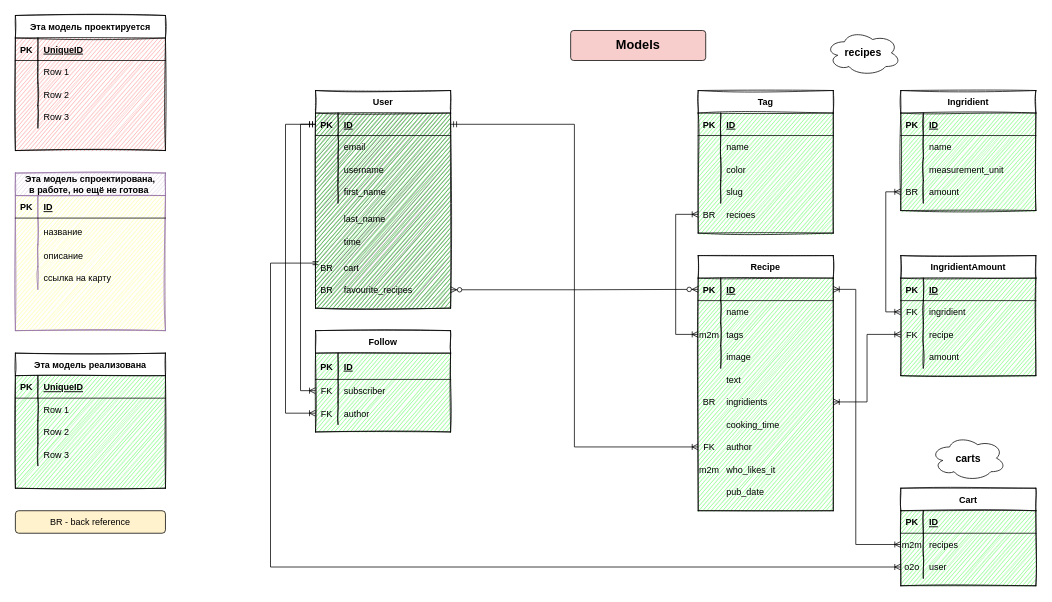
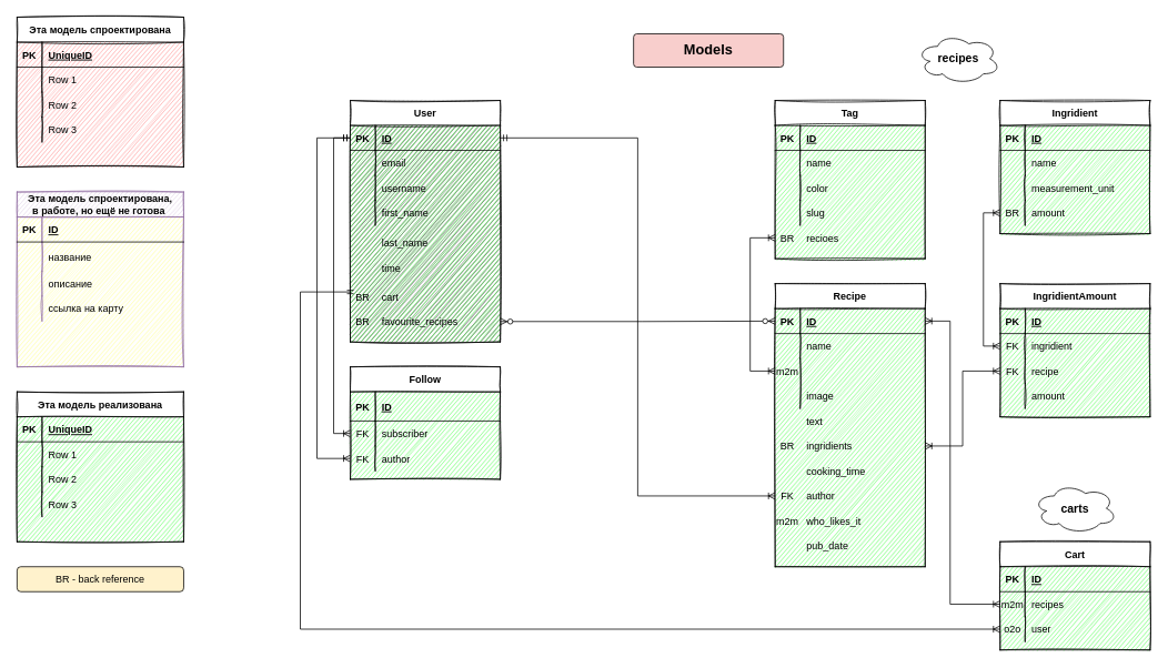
- <mxCell id="104" value="Эта модель проектируется" style="shape=table;startSize=30;container=1;collapsible=1;childLayout=tableLayout;fixedRows=1;rowLines=0;fontStyle=1;align=center;resizeLast=1;rounded=0;swimlaneFillColor=#FF9999;sketch=1;" parent="1" vertex="1"><mxGeometry x="20" y="20" width="200" height="180" as="geometry" /></mxCell>
+ <mxCell id="104" value="Эта модель спроектирована" style="shape=table;startSize=30;container=1;collapsible=1;childLayout=tableLayout;fixedRows=1;rowLines=0;fontStyle=1;align=center;resizeLast=1;rounded=0;swimlaneFillColor=#FF9999;sketch=1;" parent="1" vertex="1"><mxGeometry x="20" y="20" width="200" height="180" as="geometry" /></mxCell>
- <mxCell id="83" value="tags" style="shape=partialRectangle;connectable=0;fillColor=none;top=0;left=0;bottom=0;right=0;align=left;spacingLeft=6;overflow=hidden;" parent="81" vertex="1"><mxGeometry x="30" width="150" height="30" as="geometry"><mxRectangle width="150" height="30" as="alternateBounds" /></mxGeometry></mxCell>
